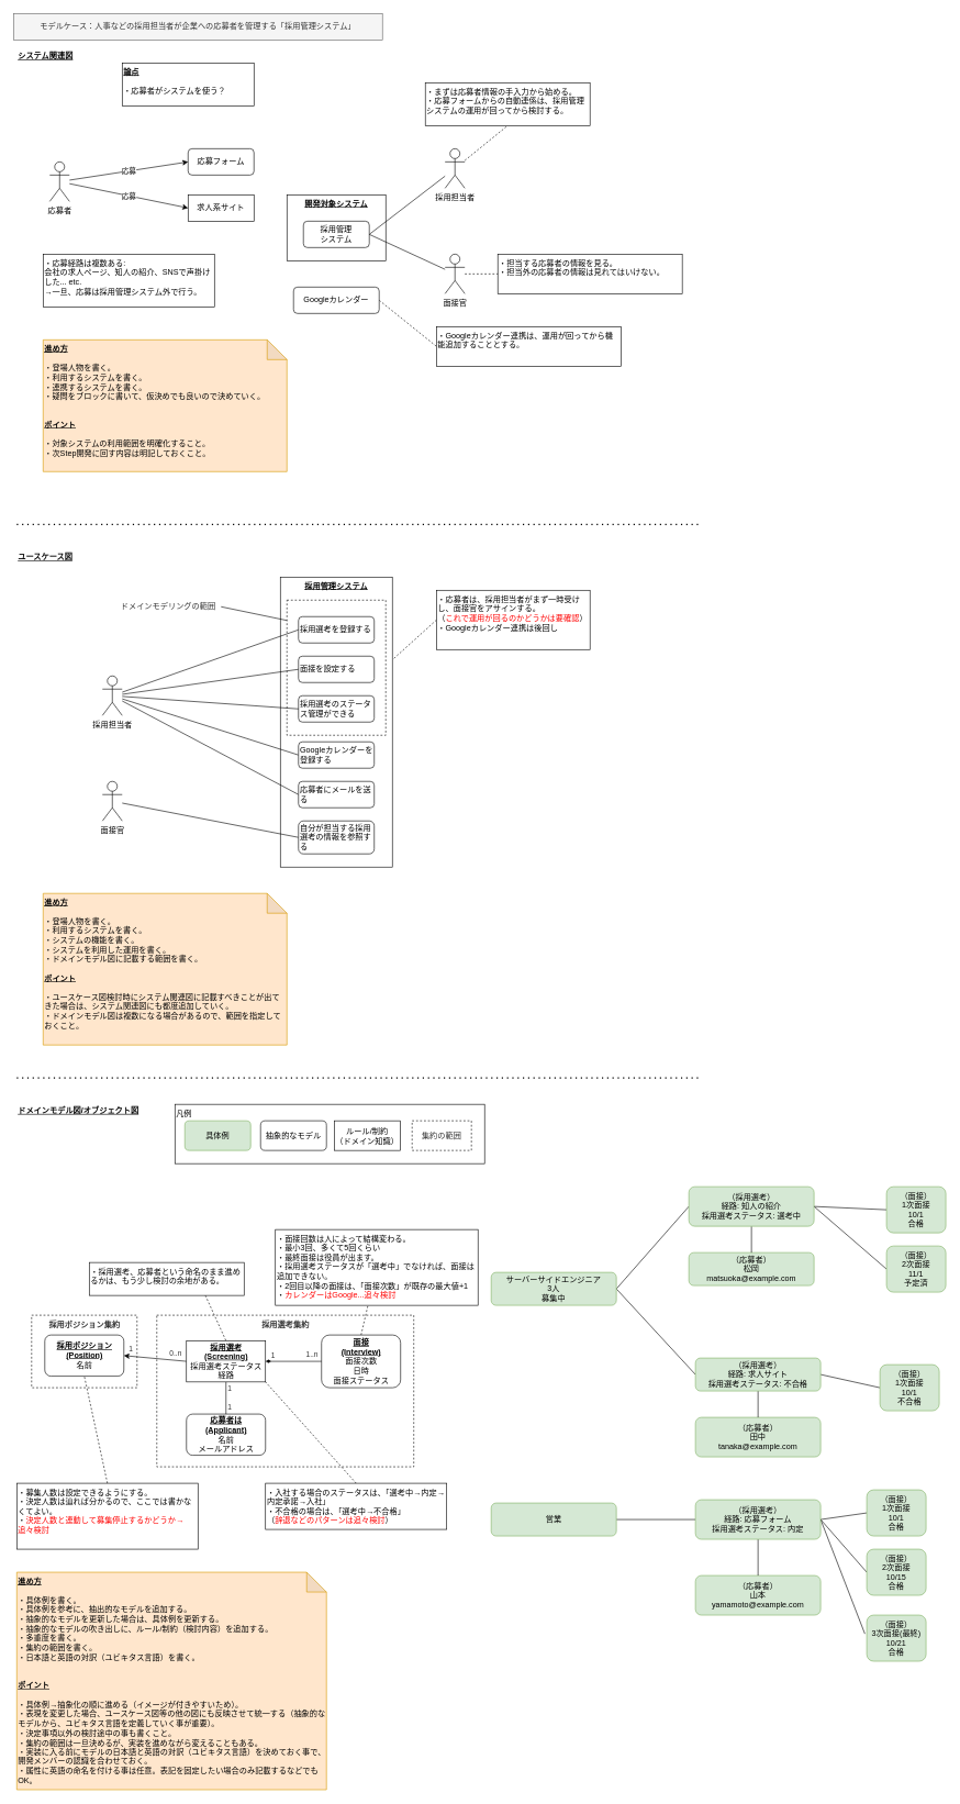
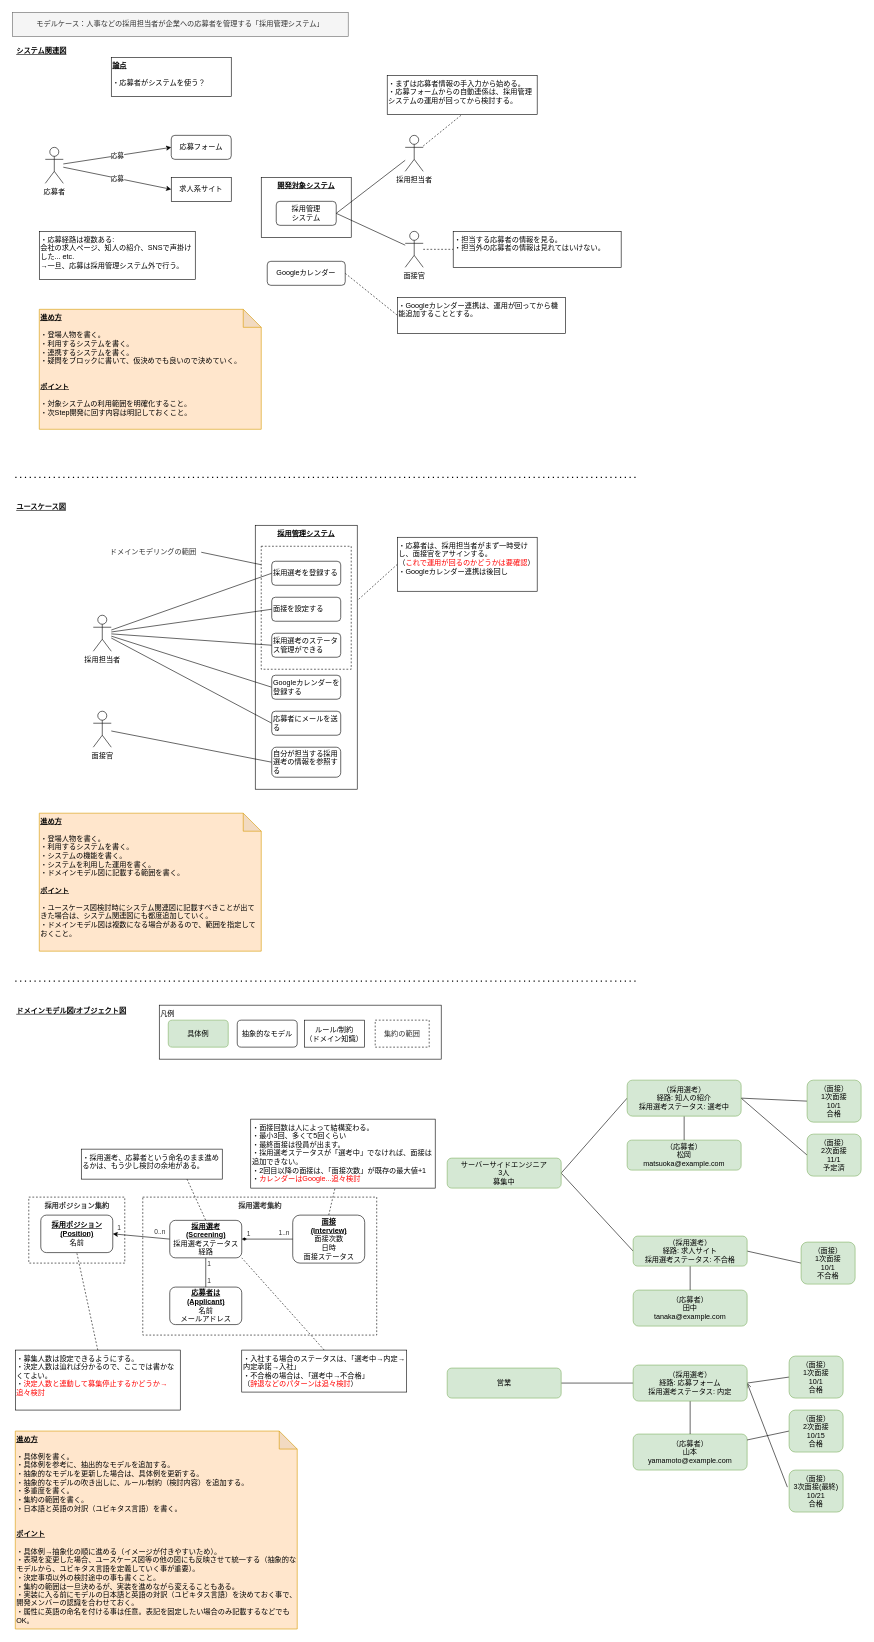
- <mxCell id="92" value="&lt;u style=&quot;font-weight: bold;&quot;&gt;採用選考&lt;br&gt;&lt;/u&gt;&lt;b&gt;&lt;u&gt;(Screening)&lt;/u&gt;&lt;/b&gt;&lt;br&gt;採用選考ステータス&lt;br&gt;経路" style="whiteSpace=wrap;html=1;align=center;rounded=0;" parent="1" vertex="1"><mxGeometry x="282.5" y="2033.75" width="120" height="62.5" as="geometry" /></mxCell>
+ <mxCell id="92" value="&lt;u style=&quot;font-weight: bold;&quot;&gt;採用選考&lt;br&gt;&lt;/u&gt;&lt;b&gt;&lt;u&gt;(Screening)&lt;/u&gt;&lt;/b&gt;&lt;br&gt;採用選考ステータス&lt;br&gt;経路" style="rounded=1;whiteSpace=wrap;html=1;align=center;" parent="1" vertex="1"><mxGeometry x="282.5" y="2033.75" width="120" height="62.5" as="geometry" /></mxCell>
- <mxCell id="72" style="edgeStyle=none;html=1;endArrow=none;endFill=0;exitX=-0.032;exitY=0.407;exitDx=0;exitDy=0;exitPerimeter=0;entryX=1;entryY=0.5;entryDx=0;entryDy=0;" parent="1" source="73" target="98" edge="1"><mxGeometry relative="1" as="geometry"><mxPoint x="1225" y="2350" as="targetPoint" /></mxGeometry></mxCell>
+ <mxCell id="72" style="edgeStyle=none;html=1;endArrow=open;endFill=0;exitX=-0.032;exitY=0.407;exitDx=0;exitDy=0;exitPerimeter=0;entryX=1;entryY=0.5;entryDx=0;entryDy=0;" parent="1" source="73" target="98" edge="1"><mxGeometry relative="1" as="geometry"><mxPoint x="1225" y="2350" as="targetPoint" /></mxGeometry></mxCell>
- <mxCell id="70" style="edgeStyle=none;html=1;exitX=0;exitY=0.5;exitDx=0;exitDy=0;fontColor=#FF0000;endArrow=none;endFill=0;entryX=1;entryY=0.5;entryDx=0;entryDy=0;" parent="1" source="71" target="98" edge="1"><mxGeometry relative="1" as="geometry"><mxPoint x="1245" y="2300" as="targetPoint" /></mxGeometry></mxCell>
+ <mxCell id="70" style="edgeStyle=none;html=1;exitX=0;exitY=0.5;exitDx=0;exitDy=0;fontColor=#FF0000;endArrow=none;endFill=0;" parent="1" source="71" target="67" edge="1"><mxGeometry relative="1" as="geometry"><mxPoint x="1245" y="2300" as="targetPoint" /></mxGeometry></mxCell>
